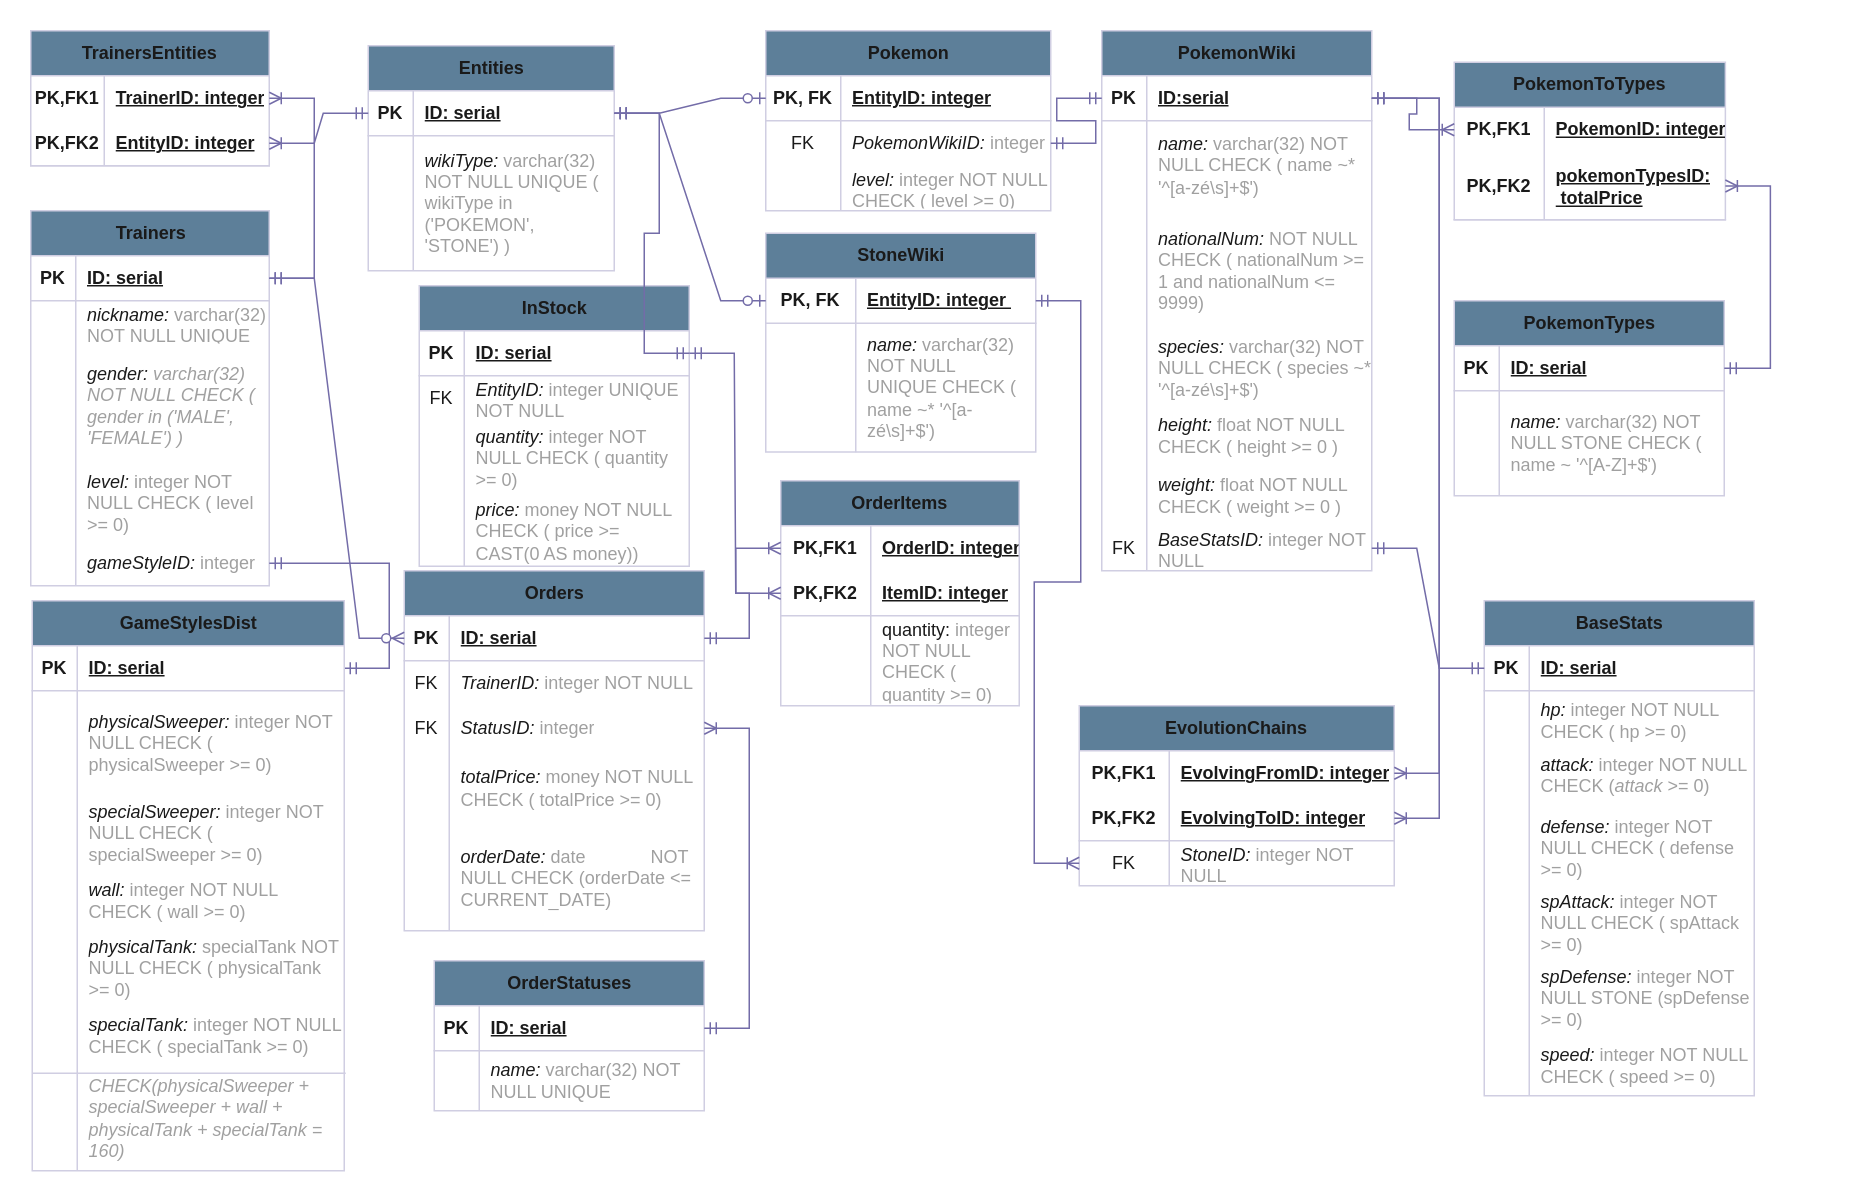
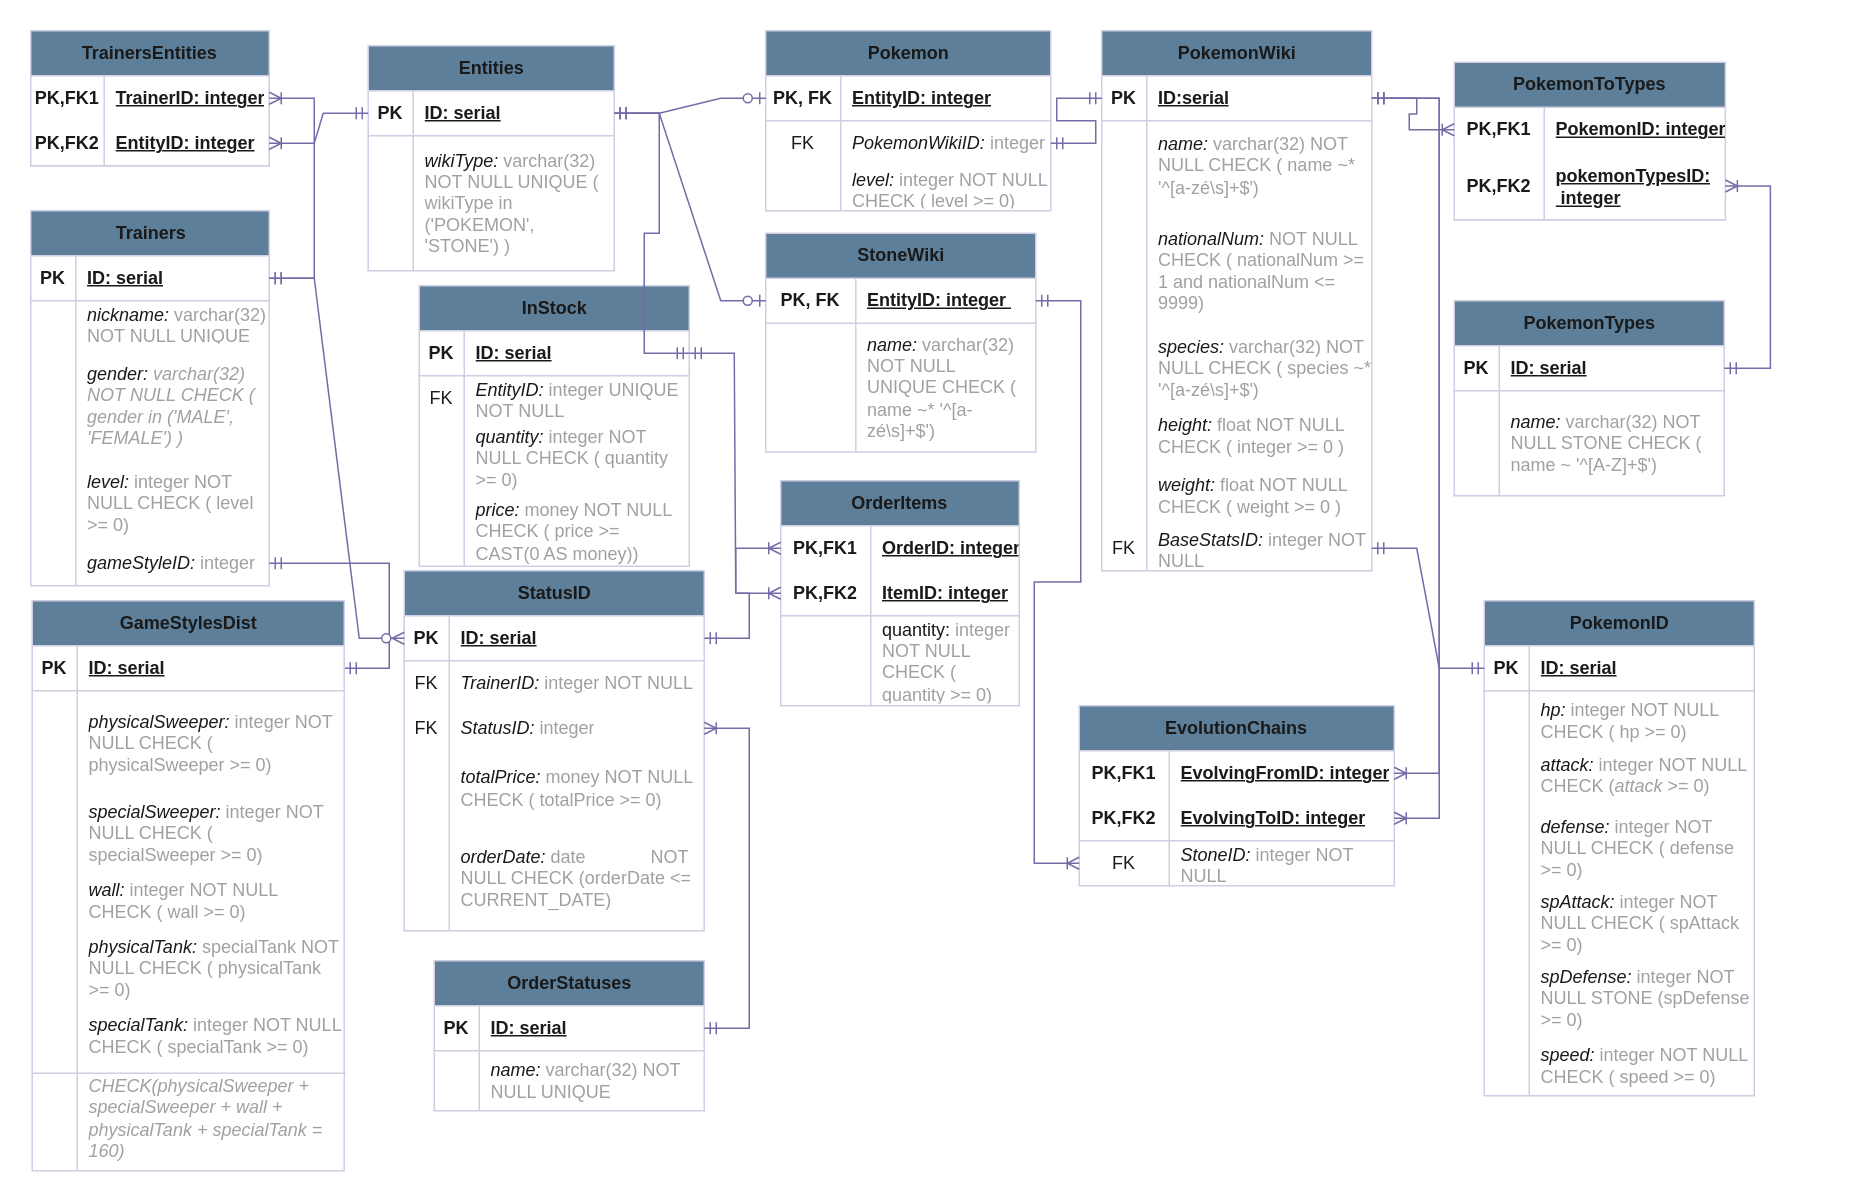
- <mxCell id="37" value="pokemonTypesID:&lt;br&gt;&amp;nbsp;totalPrice" style="shape=partialRectangle;connectable=0;fillColor=none;top=0;left=0;bottom=0;right=0;align=left;spacingLeft=6;fontStyle=5;overflow=hidden;html=1;whiteSpace=wrap;labelBackgroundColor=none;strokeColor=#D0CEE2;fontColor=#1A1A1A;" parent="35" vertex="1"><mxGeometry x="60" width="120.75" height="45" as="geometry"><mxRectangle width="120.75" height="45" as="alternateBounds" /></mxGeometry></mxCell>
+ <mxCell id="37" value="pokemonTypesID:&lt;br&gt;&amp;nbsp;integer" style="shape=partialRectangle;connectable=0;fillColor=none;top=0;left=0;bottom=0;right=0;align=left;spacingLeft=6;fontStyle=5;overflow=hidden;html=1;whiteSpace=wrap;labelBackgroundColor=none;strokeColor=#D0CEE2;fontColor=#1A1A1A;" parent="35" vertex="1"><mxGeometry x="60" width="120.75" height="45" as="geometry"><mxRectangle width="120.75" height="45" as="alternateBounds" /></mxGeometry></mxCell>
- <mxCell id="24" value="&lt;i&gt;height:&lt;/i&gt;&amp;nbsp;&lt;font color=&quot;#a0a0a0&quot;&gt;float&amp;nbsp;NOT NULL CHECK ( height &amp;gt;= 0 )&lt;/font&gt;" style="shape=partialRectangle;connectable=0;fillColor=none;top=0;left=0;bottom=0;right=0;align=left;spacingLeft=6;overflow=hidden;whiteSpace=wrap;html=1;labelBackgroundColor=none;strokeColor=#D0CEE2;fontColor=#1A1A1A;" parent="22" vertex="1"><mxGeometry x="30" width="150" height="40" as="geometry"><mxRectangle width="150" height="40" as="alternateBounds" /></mxGeometry></mxCell>
+ <mxCell id="24" value="&lt;i&gt;height:&lt;/i&gt;&amp;nbsp;&lt;font color=&quot;#a0a0a0&quot;&gt;float&amp;nbsp;NOT NULL CHECK ( integer &amp;gt;= 0 )&lt;/font&gt;" style="shape=partialRectangle;connectable=0;fillColor=none;top=0;left=0;bottom=0;right=0;align=left;spacingLeft=6;overflow=hidden;whiteSpace=wrap;html=1;labelBackgroundColor=none;strokeColor=#D0CEE2;fontColor=#1A1A1A;" parent="22" vertex="1"><mxGeometry x="30" width="150" height="40" as="geometry"><mxRectangle width="150" height="40" as="alternateBounds" /></mxGeometry></mxCell>
- <mxCell id="132" value="Orders" style="shape=table;startSize=30;container=1;collapsible=1;childLayout=tableLayout;fixedRows=1;rowLines=0;fontStyle=1;align=center;resizeLast=1;html=1;labelBackgroundColor=none;fillColor=#5D7F99;strokeColor=#D0CEE2;fontColor=#1A1A1A;" parent="1" vertex="1"><mxGeometry x="269" y="380" width="200" height="240" as="geometry" /></mxCell>
+ <mxCell id="132" value="StatusID" style="shape=table;startSize=30;container=1;collapsible=1;childLayout=tableLayout;fixedRows=1;rowLines=0;fontStyle=1;align=center;resizeLast=1;html=1;labelBackgroundColor=none;fillColor=#5D7F99;strokeColor=#D0CEE2;fontColor=#1A1A1A;" parent="1" vertex="1"><mxGeometry x="269" y="380" width="200" height="240" as="geometry" /></mxCell>
- <mxCell id="57" value="BaseStats" style="shape=table;startSize=30;container=1;collapsible=1;childLayout=tableLayout;fixedRows=1;rowLines=0;fontStyle=1;align=center;resizeLast=1;html=1;labelBackgroundColor=none;fillColor=#5D7F99;strokeColor=#D0CEE2;fontColor=#1A1A1A;" parent="1" vertex="1"><mxGeometry x="989" y="400" width="180" height="330" as="geometry" /></mxCell>
+ <mxCell id="57" value="PokemonID" style="shape=table;startSize=30;container=1;collapsible=1;childLayout=tableLayout;fixedRows=1;rowLines=0;fontStyle=1;align=center;resizeLast=1;html=1;labelBackgroundColor=none;fillColor=#5D7F99;strokeColor=#D0CEE2;fontColor=#1A1A1A;" parent="1" vertex="1"><mxGeometry x="989" y="400" width="180" height="330" as="geometry" /></mxCell>
